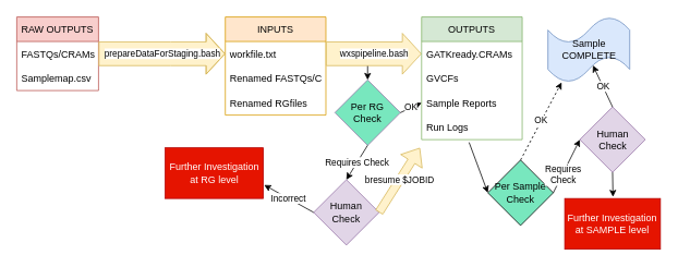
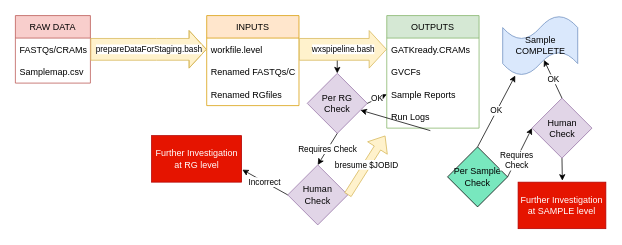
- <mxCell id="6" value="RAW OUTPUTS" style="swimlane;fontStyle=0;childLayout=stackLayout;horizontal=1;startSize=30;horizontalStack=0;resizeParent=1;resizeParentMax=0;resizeLast=0;collapsible=1;marginBottom=0;labelBackgroundColor=none;fillColor=#f8cecc;strokeColor=#b85450;" parent="1" vertex="1"><mxGeometry x="20" y="20" width="100" height="90" as="geometry" /></mxCell>
+ <mxCell id="6" value="RAW DATA" style="swimlane;fontStyle=0;childLayout=stackLayout;horizontal=1;startSize=30;horizontalStack=0;resizeParent=1;resizeParentMax=0;resizeLast=0;collapsible=1;marginBottom=0;labelBackgroundColor=none;fillColor=#f8cecc;strokeColor=#b85450;" parent="1" vertex="1"><mxGeometry x="20" y="20" width="100" height="90" as="geometry" /></mxCell>
- <mxCell id="3" value="workfile.txt" style="text;strokeColor=none;fillColor=none;align=left;verticalAlign=middle;spacingLeft=4;spacingRight=4;overflow=hidden;points=[[0,0.5],[1,0.5]];portConstraint=eastwest;rotatable=0;" parent="2" vertex="1"><mxGeometry y="30" width="123" height="30" as="geometry" /></mxCell>
+ <mxCell id="3" value="workfile.level" style="text;strokeColor=none;fillColor=none;align=left;verticalAlign=middle;spacingLeft=4;spacingRight=4;overflow=hidden;points=[[0,0.5],[1,0.5]];portConstraint=eastwest;rotatable=0;" parent="2" vertex="1"><mxGeometry y="30" width="123" height="30" as="geometry" /></mxCell>
- <mxCell id="16" value="Per RG&lt;br&gt;Check" style="rhombus;whiteSpace=wrap;html=1;fillColor=#78E7BE;strokeColor=#9673a6;" parent="1" vertex="1"><mxGeometry x="409" y="97" width="80" height="80" as="geometry" /></mxCell>
+ <mxCell id="16" value="Per RG&lt;br&gt;Check" style="rhombus;whiteSpace=wrap;html=1;fillColor=#e1d5e7;strokeColor=#9673a6;" parent="1" vertex="1"><mxGeometry x="409" y="97" width="80" height="80" as="geometry" /></mxCell>
- <mxCell id="27" value="OK" style="endArrow=classic;html=1;rounded=0;exitX=0.5;exitY=0;exitDx=0;exitDy=0;entryX=0.167;entryY=1;entryDx=0;entryDy=0;entryPerimeter=0;dashed=1;" parent="1" source="25" target="26" edge="1"><mxGeometry width="50" height="50" relative="1" as="geometry"><mxPoint x="558" y="230" as="sourcePoint" /><mxPoint x="608" y="180" as="targetPoint" /></mxGeometry></mxCell>
+ <mxCell id="27" value="OK" style="endArrow=classic;html=1;rounded=0;exitX=0.5;exitY=0;exitDx=0;exitDy=0;entryX=0.167;entryY=1;entryDx=0;entryDy=0;entryPerimeter=0;" parent="1" source="25" target="26" edge="1"><mxGeometry width="50" height="50" relative="1" as="geometry"><mxPoint x="558" y="230" as="sourcePoint" /><mxPoint x="608" y="180" as="targetPoint" /></mxGeometry></mxCell>
- <mxCell id="24" value="" style="endArrow=classic;html=1;rounded=0;exitX=0.472;exitY=1.111;exitDx=0;exitDy=0;exitPerimeter=0;entryX=0;entryY=0.5;entryDx=0;entryDy=0;" parent="1" source="15" target="25" edge="1"><mxGeometry width="50" height="50" relative="1" as="geometry"><mxPoint x="498" y="340" as="sourcePoint" /><mxPoint x="548" y="290" as="targetPoint" /></mxGeometry></mxCell>
+ <mxCell id="24" value="" style="endArrow=classic;html=1;rounded=0;exitX=0.472;exitY=1.111;exitDx=0;exitDy=0;exitPerimeter=0;" parent="1" source="15" target="16" edge="1"><mxGeometry width="50" height="50" relative="1" as="geometry"><mxPoint x="498" y="340" as="sourcePoint" /><mxPoint x="548" y="290" as="targetPoint" /></mxGeometry></mxCell>
